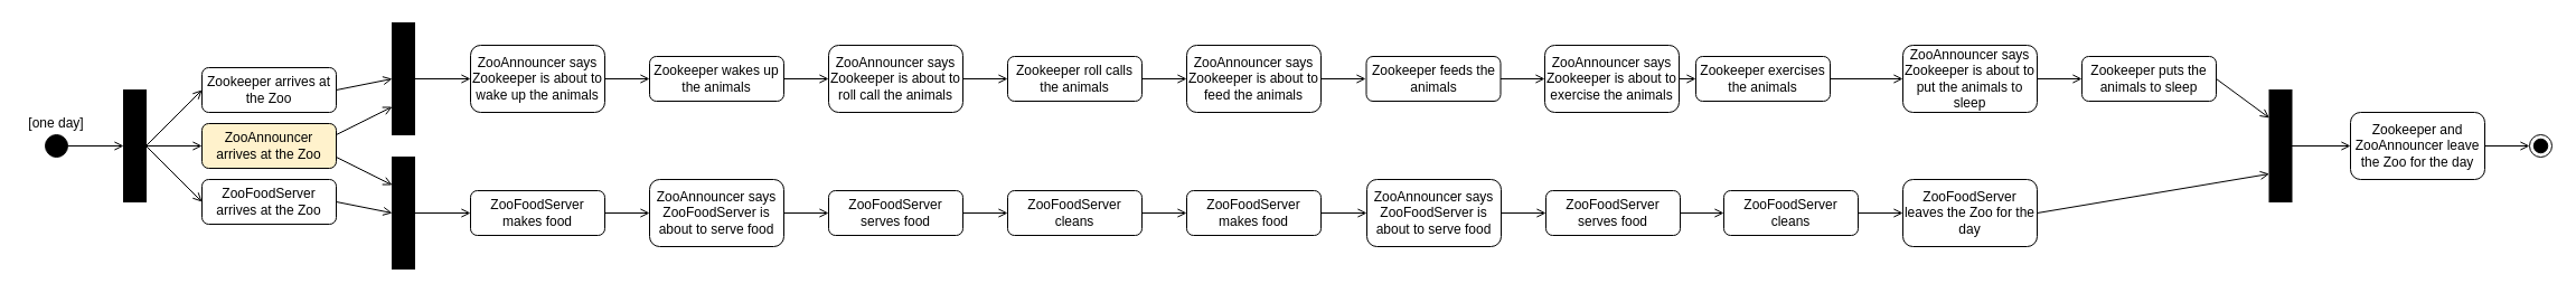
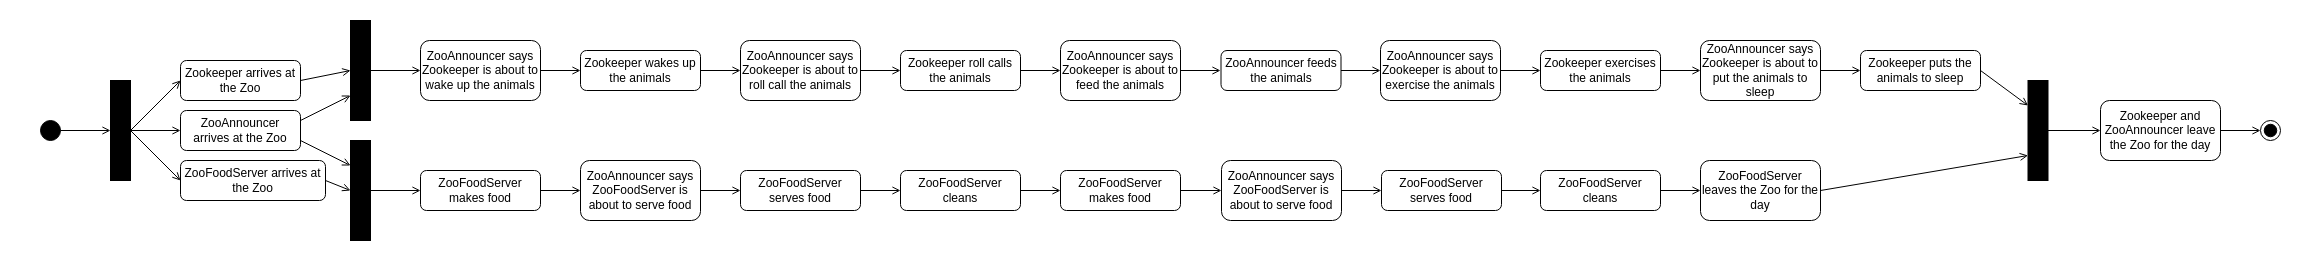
- <mxCell id="33" value="Zookeeper feeds the animals" style="rounded=1;whiteSpace=wrap;html=1;fontSize=12;glass=0;strokeWidth=1;shadow=0;" vertex="1" parent="1"><mxGeometry x="1220.5" y="50" width="120" height="40" as="geometry" /></mxCell>
+ <mxCell id="33" value="ZooAnnouncer feeds the animals" style="rounded=1;whiteSpace=wrap;html=1;fontSize=12;glass=0;strokeWidth=1;shadow=0;" vertex="1" parent="1"><mxGeometry x="1220.5" y="50" width="120" height="40" as="geometry" /></mxCell>
- <mxCell id="37" value="Zookeeper exercises the animals" style="rounded=1;whiteSpace=wrap;html=1;fontSize=12;glass=0;strokeWidth=1;shadow=0;" vertex="1" parent="1"><mxGeometry x="1515" y="50" width="120" height="40" as="geometry" /></mxCell>
+ <mxCell id="37" value="Zookeeper exercises the animals" style="rounded=1;whiteSpace=wrap;html=1;fontSize=12;glass=0;strokeWidth=1;shadow=0;" vertex="1" parent="1"><mxGeometry x="1540" y="50" width="120" height="40" as="geometry" /></mxCell>
- <mxCell id="6" value="[one day]" style="text;html=1;strokeColor=none;fillColor=none;align=center;verticalAlign=middle;whiteSpace=wrap;rounded=0;" vertex="1" parent="1"><mxGeometry x="20" y="100" width="60" height="20" as="geometry" /></mxCell>
- <mxCell id="15" value="ZooAnnouncer arrives at the Zoo" style="rounded=1;whiteSpace=wrap;html=1;fontSize=12;glass=0;strokeWidth=1;shadow=0;fillColor=#fff2cc;" vertex="1" parent="1"><mxGeometry x="180" y="110" width="120" height="40" as="geometry" /></mxCell>
+ <mxCell id="15" value="ZooAnnouncer arrives at the Zoo" style="rounded=1;whiteSpace=wrap;html=1;fontSize=12;glass=0;strokeWidth=1;shadow=0;" vertex="1" parent="1"><mxGeometry x="180" y="110" width="120" height="40" as="geometry" /></mxCell>
- <mxCell id="12" value="ZooFoodServer arrives at the Zoo" style="rounded=1;whiteSpace=wrap;html=1;fontSize=12;glass=0;strokeWidth=1;shadow=0;" vertex="1" parent="1"><mxGeometry x="180" y="160" width="120" height="40" as="geometry" /></mxCell>
+ <mxCell id="12" value="ZooFoodServer arrives at the Zoo" style="rounded=1;whiteSpace=wrap;html=1;fontSize=12;glass=0;strokeWidth=1;shadow=0;" vertex="1" parent="1"><mxGeometry x="180" y="160" width="145" height="40" as="geometry" /></mxCell>
